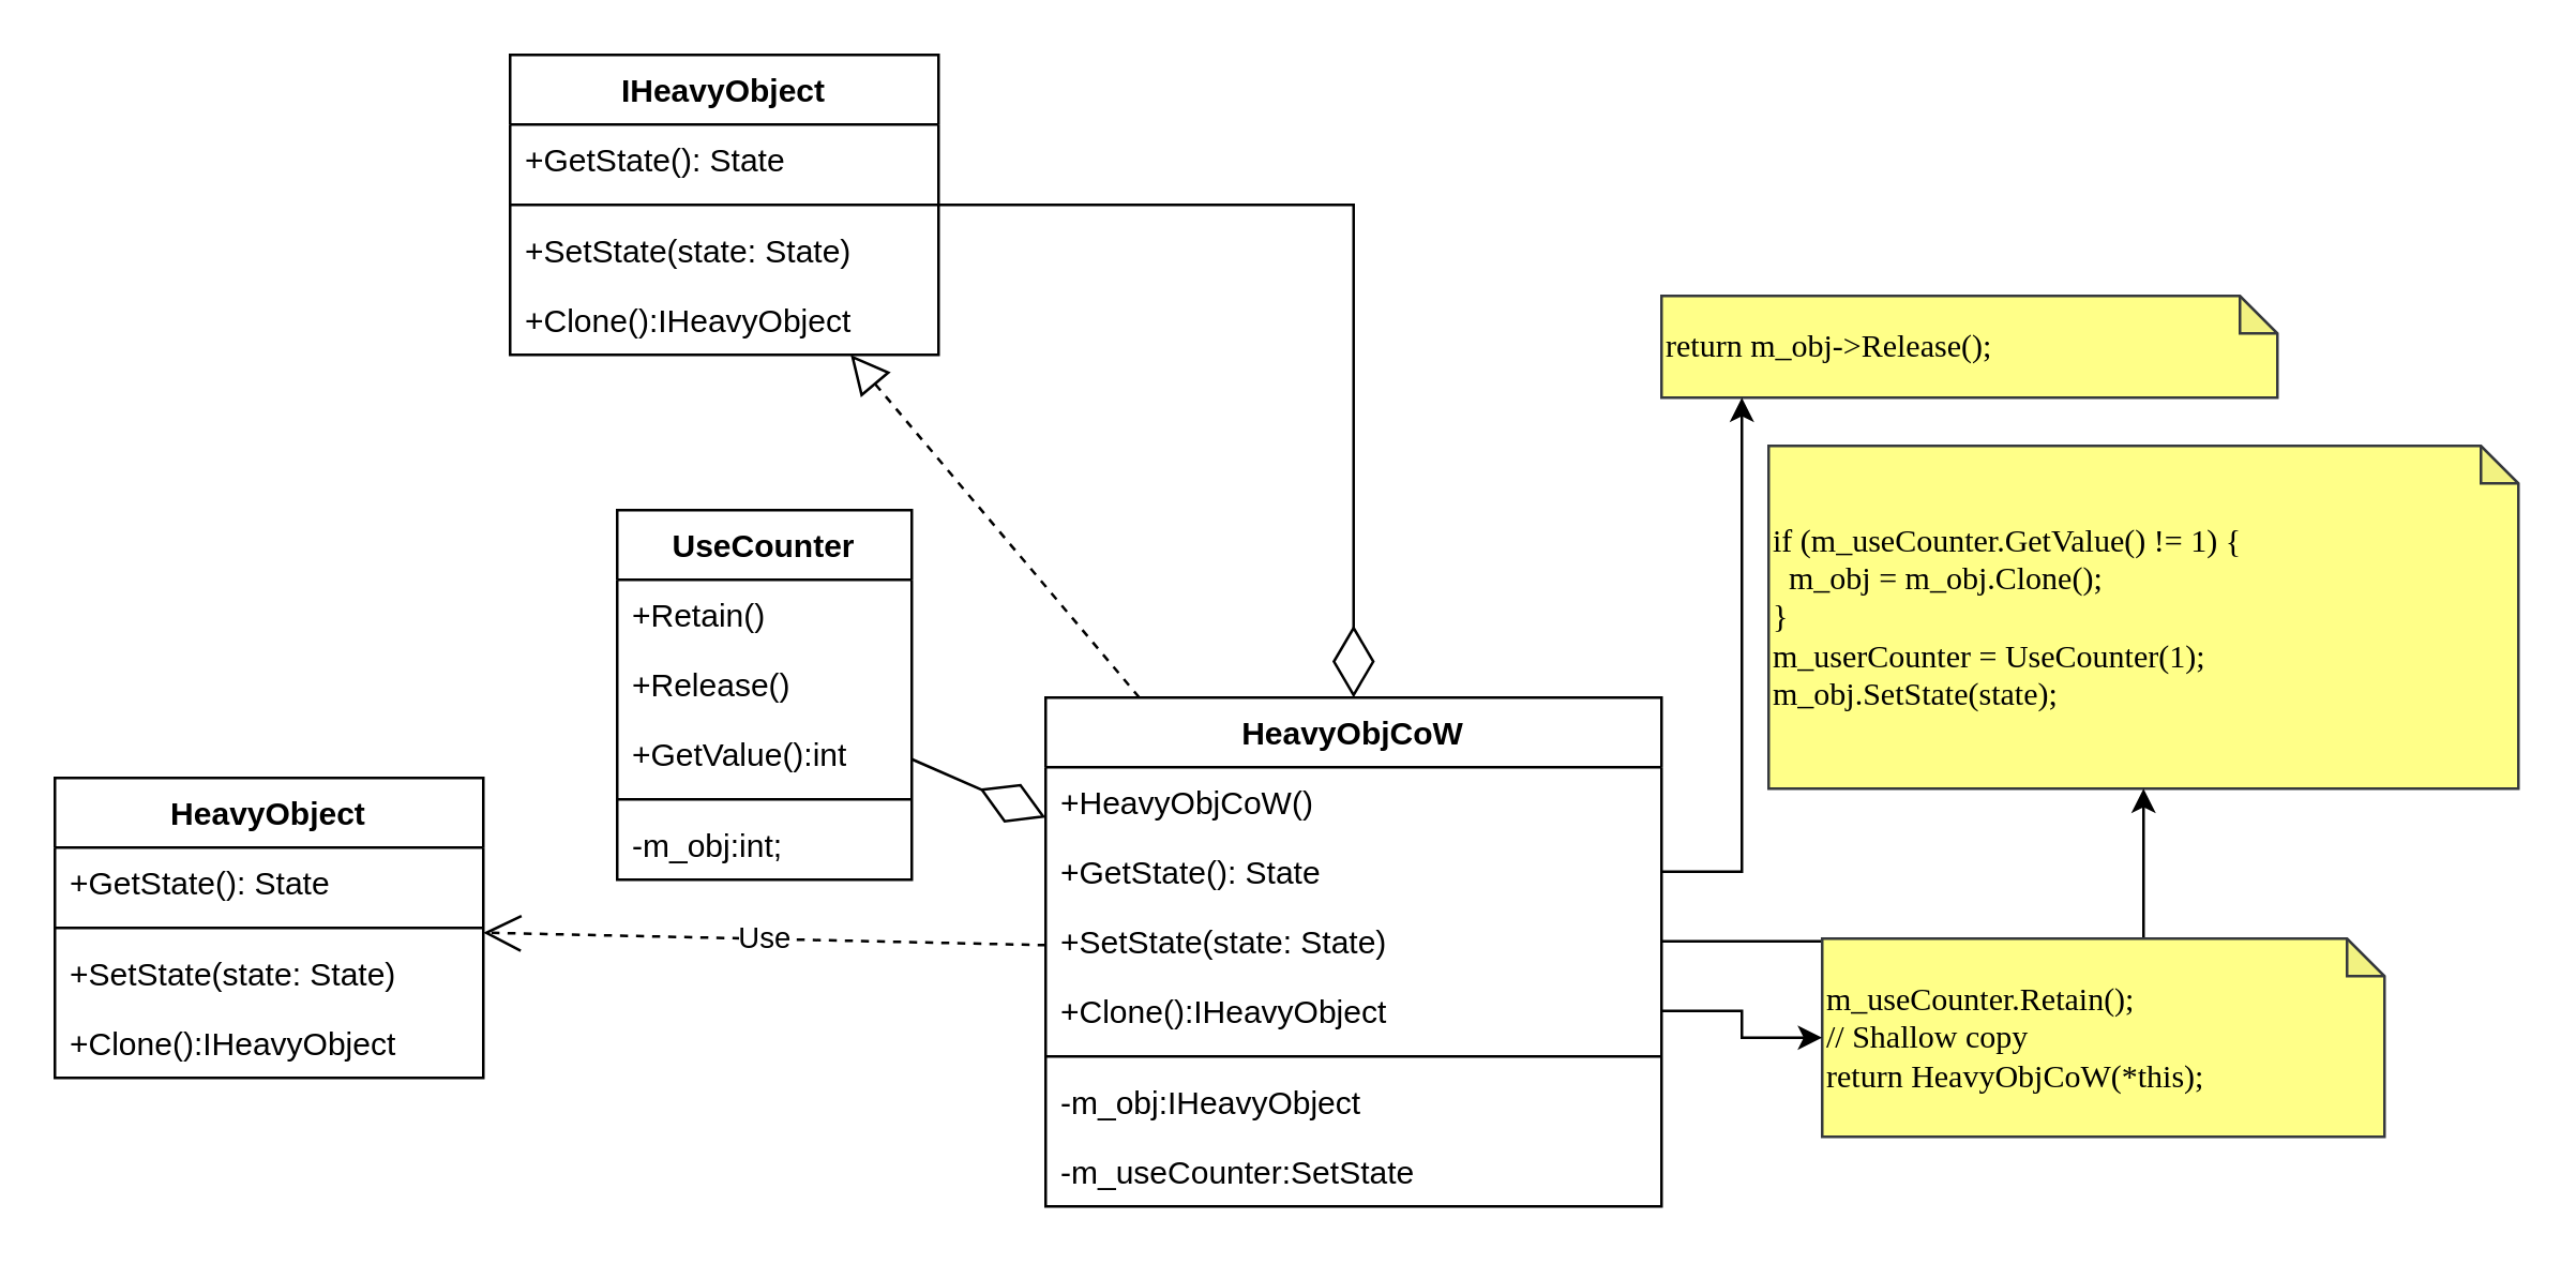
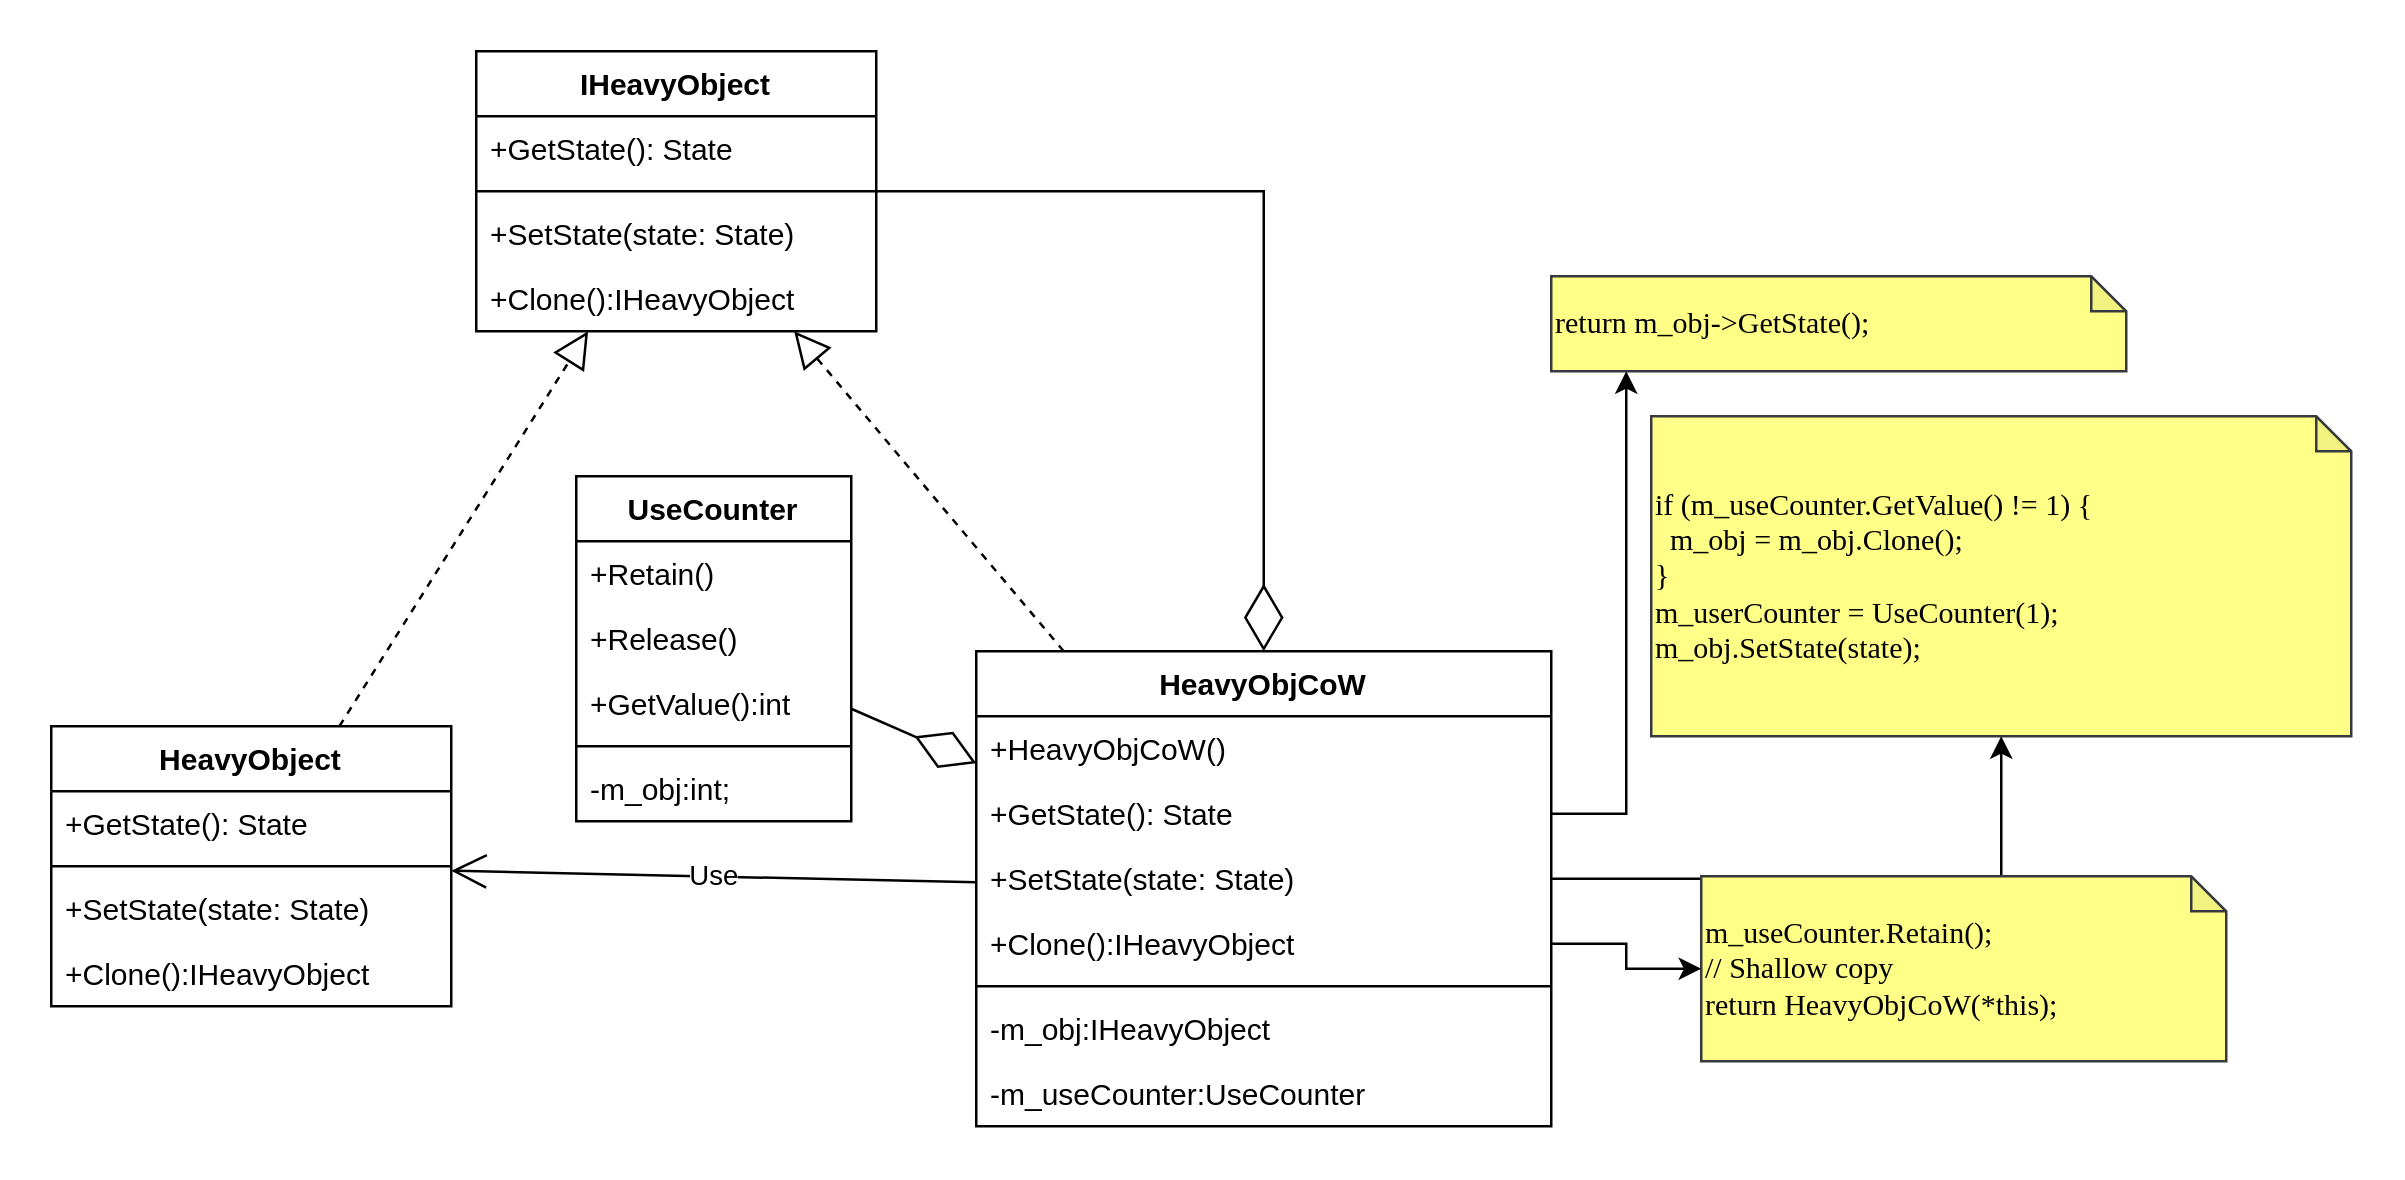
- <mxCell id="30" value="&lt;pre&gt;&lt;font face=&quot;Lucida Console&quot;&gt;return m_obj-&amp;gt;Release();&lt;/font&gt;&lt;/pre&gt;" style="shape=note;whiteSpace=wrap;html=1;backgroundOutline=1;darkOpacity=0.05;align=left;fillColor=#ffff88;strokeColor=#36393d;size=14;" vertex="1" parent="1"><mxGeometry x="620" y="110" width="230" height="38" as="geometry" /></mxCell>
+ <mxCell id="30" value="&lt;pre&gt;&lt;font face=&quot;Lucida Console&quot;&gt;return m_obj-&amp;gt;GetState();&lt;/font&gt;&lt;/pre&gt;" style="shape=note;whiteSpace=wrap;html=1;backgroundOutline=1;darkOpacity=0.05;align=left;fillColor=#ffff88;strokeColor=#36393d;size=14;" vertex="1" parent="1"><mxGeometry x="620" y="110" width="230" height="38" as="geometry" /></mxCell>
+ <mxCell id="12" value="" style="endArrow=block;dashed=1;endFill=0;endSize=12;html=1;rounded=0;" edge="1" parent="1" source="7" target="2"><mxGeometry width="160" relative="1" as="geometry"><mxPoint x="230" y="210" as="sourcePoint" /><mxPoint x="390" y="210" as="targetPoint" /></mxGeometry></mxCell>
- <mxCell id="36" value="Use" style="endArrow=open;endSize=12;dashed=1;html=1;rounded=0;" edge="1" parent="1" source="13" target="7"><mxGeometry width="160" relative="1" as="geometry"><mxPoint x="260" y="490" as="sourcePoint" /><mxPoint x="420" y="490" as="targetPoint" /></mxGeometry></mxCell>
+ <mxCell id="36" value="Use" style="endArrow=open;endSize=12;dashed=0;html=1;rounded=0;" edge="1" parent="1" source="13" target="7"><mxGeometry width="160" relative="1" as="geometry"><mxPoint x="260" y="490" as="sourcePoint" /><mxPoint x="420" y="490" as="targetPoint" /></mxGeometry></mxCell>
- <mxCell id="20" value="-m_useCounter:SetState" style="text;strokeColor=none;fillColor=none;align=left;verticalAlign=top;spacingLeft=4;spacingRight=4;overflow=hidden;rotatable=0;points=[[0,0.5],[1,0.5]];portConstraint=eastwest;whiteSpace=wrap;html=1;" vertex="1" parent="13"><mxGeometry y="164" width="230" height="26" as="geometry" /></mxCell>
+ <mxCell id="20" value="-m_useCounter:UseCounter" style="text;strokeColor=none;fillColor=none;align=left;verticalAlign=top;spacingLeft=4;spacingRight=4;overflow=hidden;rotatable=0;points=[[0,0.5],[1,0.5]];portConstraint=eastwest;whiteSpace=wrap;html=1;" vertex="1" parent="13"><mxGeometry y="164" width="230" height="26" as="geometry" /></mxCell>
